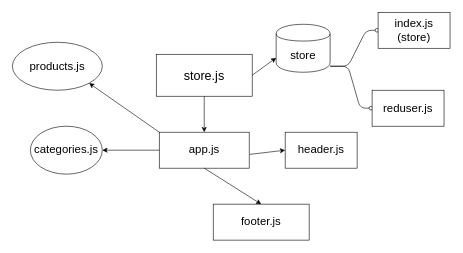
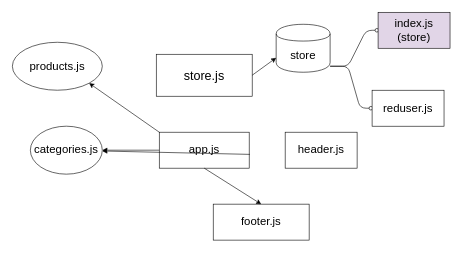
- <mxCell id="17" value="index.js&lt;br&gt;(store)" style="rounded=0;whiteSpace=wrap;html=1;fontFamily=Helvetica;fontSize=19;" vertex="1" parent="1"><mxGeometry x="630" y="20" width="120" height="60" as="geometry" /></mxCell>
+ <mxCell id="17" value="index.js&lt;br&gt;(store)" style="rounded=0;whiteSpace=wrap;html=1;fontFamily=Helvetica;fontSize=19;fillColor=#e1d5e7;" vertex="1" parent="1"><mxGeometry x="630" y="20" width="120" height="60" as="geometry" /></mxCell>
- <mxCell id="3" value="" style="endArrow=classic;html=1;fontFamily=Helvetica;exitX=0.5;exitY=1;exitDx=0;exitDy=0;entryX=0.5;entryY=0;entryDx=0;entryDy=0;" edge="1" parent="1" source="2" target="4"><mxGeometry width="50" height="50" relative="1" as="geometry"><mxPoint x="340" y="270" as="sourcePoint" /><mxPoint x="340" y="240" as="targetPoint" /></mxGeometry></mxCell>
- <mxCell id="8" value="" style="endArrow=classic;html=1;fontFamily=Helvetica;fontSize=19;exitX=1.007;exitY=0.617;exitDx=0;exitDy=0;exitPerimeter=0;entryX=0;entryY=0.5;entryDx=0;entryDy=0;" edge="1" parent="1" source="4" target="7"><mxGeometry width="50" height="50" relative="1" as="geometry"><mxPoint x="220" y="270" as="sourcePoint" /><mxPoint x="270" y="220" as="targetPoint" /></mxGeometry></mxCell>
+ <mxCell id="8" value="" style="endArrow=classic;html=1;fontFamily=Helvetica;fontSize=19;exitX=1.007;exitY=0.617;exitDx=0;exitDy=0;exitPerimeter=0;" edge="1" parent="1" source="4" target="10"><mxGeometry width="50" height="50" relative="1" as="geometry"><mxPoint x="220" y="270" as="sourcePoint" /><mxPoint x="270" y="220" as="targetPoint" /></mxGeometry></mxCell>
